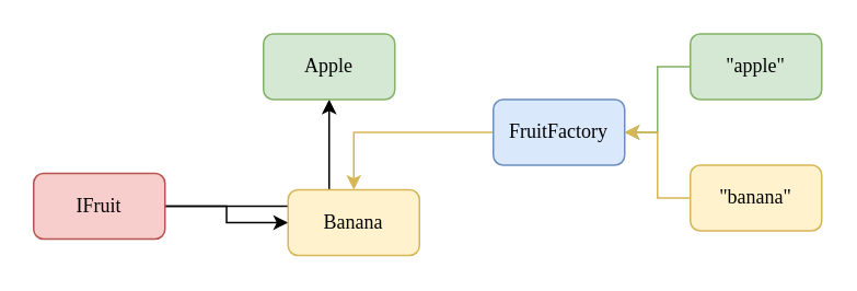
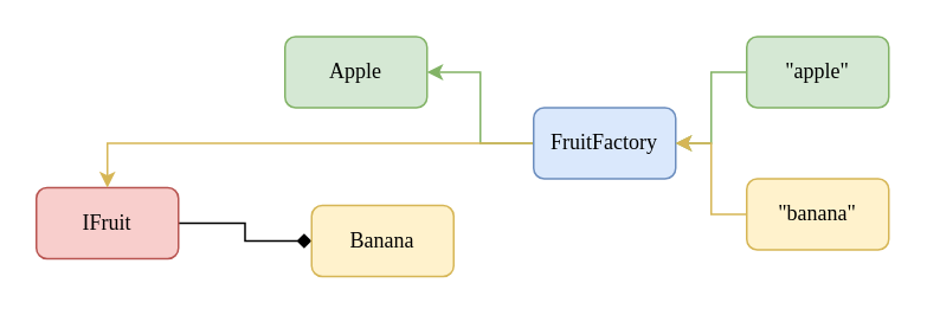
+ <mxCell id="7" style="edgeStyle=orthogonalEdgeStyle;rounded=0;orthogonalLoop=1;jettySize=auto;html=1;entryX=1;entryY=0.5;entryDx=0;entryDy=0;fillColor=#d5e8d4;strokeColor=#82b366;" edge="1" parent="1" source="9" target="5"><mxGeometry relative="1" as="geometry" /></mxCell>
- <mxCell id="2" style="edgeStyle=orthogonalEdgeStyle;rounded=0;orthogonalLoop=1;jettySize=auto;html=1;" edge="1" parent="1" source="4" target="5"><mxGeometry relative="1" as="geometry" /></mxCell>
- <mxCell id="8" style="edgeStyle=orthogonalEdgeStyle;rounded=0;orthogonalLoop=1;jettySize=auto;html=1;fillColor=#fff2cc;strokeColor=#d6b656;" edge="1" parent="1" source="9" target="6"><mxGeometry relative="1" as="geometry" /></mxCell>
+ <mxCell id="8" style="edgeStyle=orthogonalEdgeStyle;rounded=0;orthogonalLoop=1;jettySize=auto;html=1;fillColor=#fff2cc;strokeColor=#d6b656;" edge="1" parent="1" source="9" target="4"><mxGeometry relative="1" as="geometry" /></mxCell>
- <mxCell id="3" style="edgeStyle=orthogonalEdgeStyle;rounded=0;orthogonalLoop=1;jettySize=auto;html=1;" edge="1" parent="1" source="4" target="6"><mxGeometry relative="1" as="geometry" /></mxCell>
+ <mxCell id="3" style="edgeStyle=orthogonalEdgeStyle;rounded=0;orthogonalLoop=1;jettySize=auto;html=1;endArrow=diamond;" edge="1" parent="1" source="4" target="6"><mxGeometry relative="1" as="geometry" /></mxCell>
